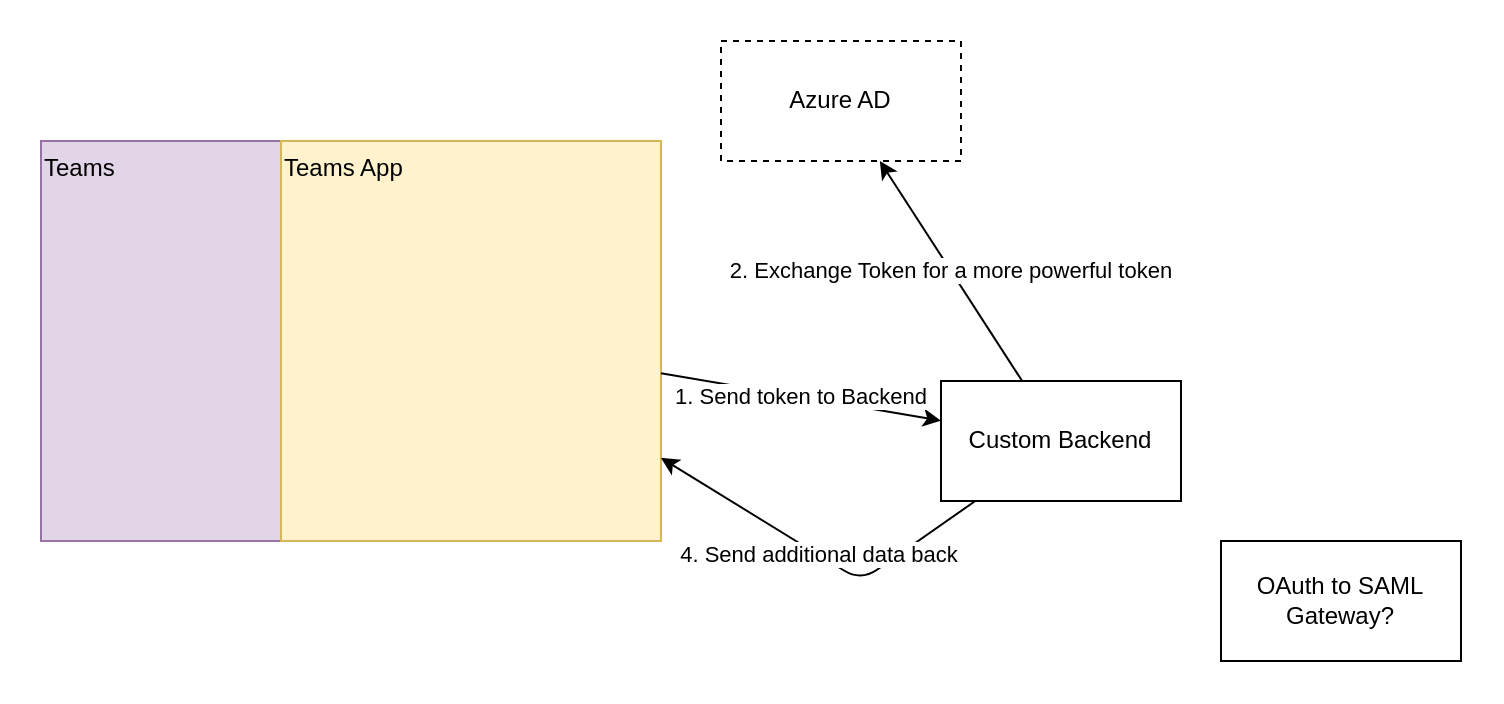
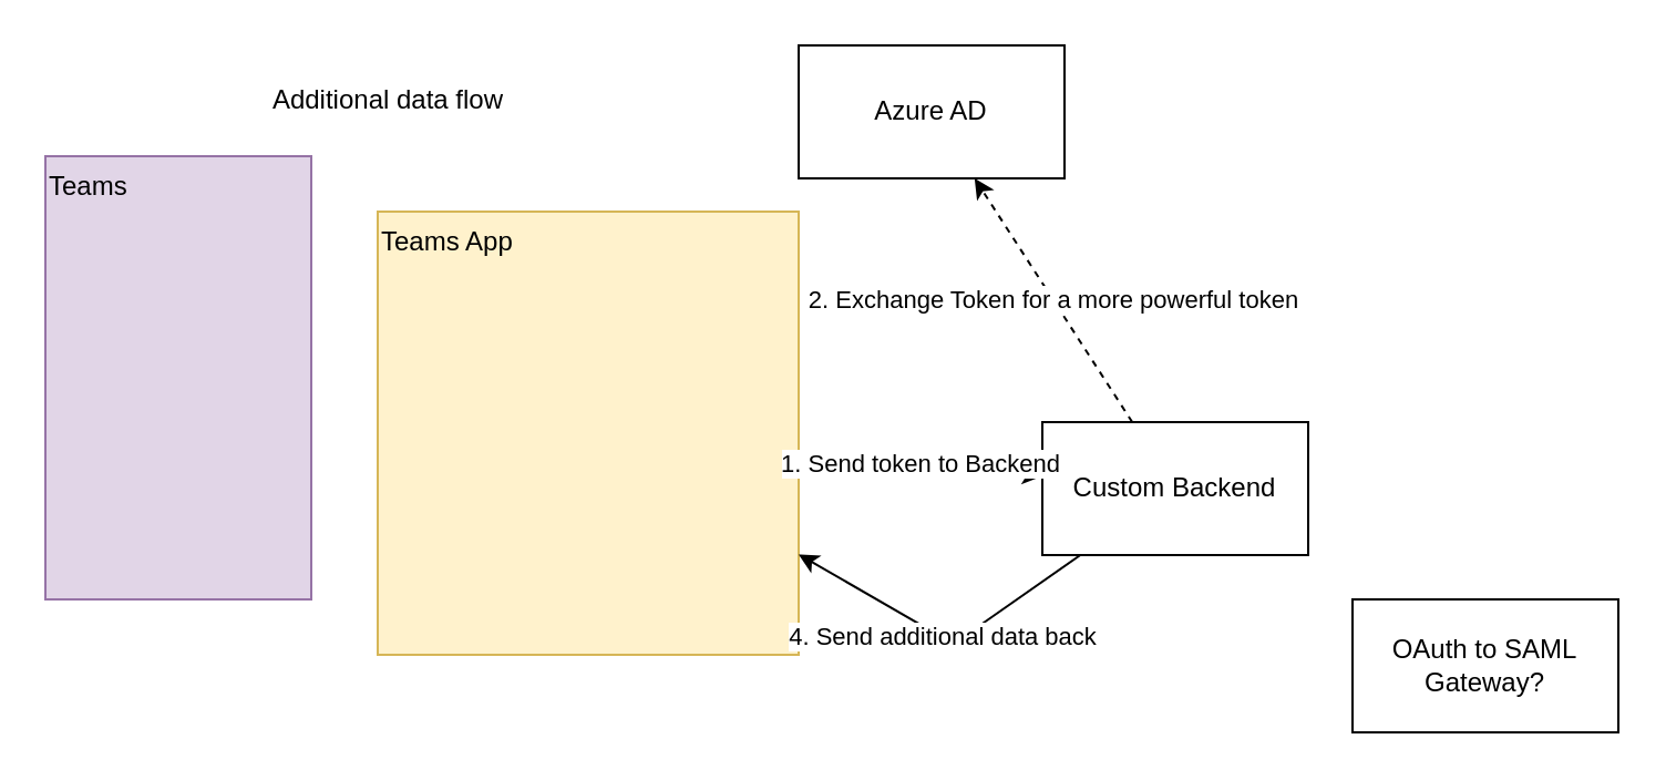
+ <mxCell id="9" value="Additional data flow" style="text;html=1;strokeColor=none;fillColor=none;align=center;verticalAlign=middle;whiteSpace=wrap;rounded=0;" vertex="1" parent="1"><mxGeometry x="20" y="30" width="310" height="30" as="geometry" /></mxCell>
- <mxCell id="4" value="Azure AD" style="rounded=0;whiteSpace=wrap;html=1;dashed=1;" vertex="1" parent="1"><mxGeometry x="360" width="120" height="60" as="geometry" y="20" /></mxCell>
+ <mxCell id="4" value="Azure AD" style="rounded=0;whiteSpace=wrap;html=1;" vertex="1" parent="1"><mxGeometry x="360" width="120" height="60" as="geometry" y="20" /></mxCell>
- <mxCell id="7" value="2. Exchange Token for a more powerful token" style="endArrow=classic;html=1;" edge="1" parent="1" source="5" target="4"><mxGeometry width="50" height="50" relative="1" as="geometry"><mxPoint x="210" y="360" as="sourcePoint" /><mxPoint x="260" y="310" as="targetPoint" /></mxGeometry></mxCell>
+ <mxCell id="7" value="2. Exchange Token for a more powerful token" style="endArrow=classic;html=1;dashed=1;" edge="1" parent="1" source="5" target="4"><mxGeometry width="50" height="50" relative="1" as="geometry"><mxPoint x="210" y="360" as="sourcePoint" /><mxPoint x="260" y="310" as="targetPoint" /></mxGeometry></mxCell>
- <mxCell id="3" value="Teams App" style="rounded=0;whiteSpace=wrap;html=1;align=left;verticalAlign=top;fillColor=#fff2cc;strokeColor=#d6b656;" vertex="1" parent="1"><mxGeometry x="140" y="70" width="190" height="200" as="geometry" /></mxCell>
+ <mxCell id="3" value="Teams App" style="rounded=0;whiteSpace=wrap;html=1;align=left;verticalAlign=top;fillColor=#fff2cc;strokeColor=#d6b656;" vertex="1" parent="1"><mxGeometry x="170" y="95" width="190" height="200" as="geometry" /></mxCell>
